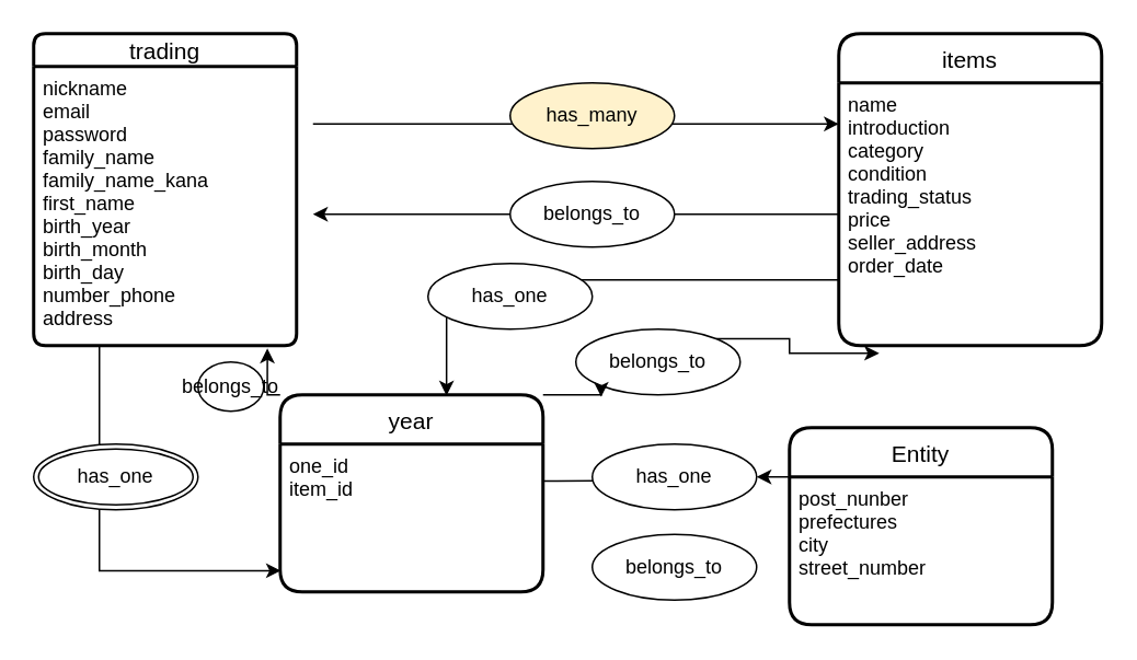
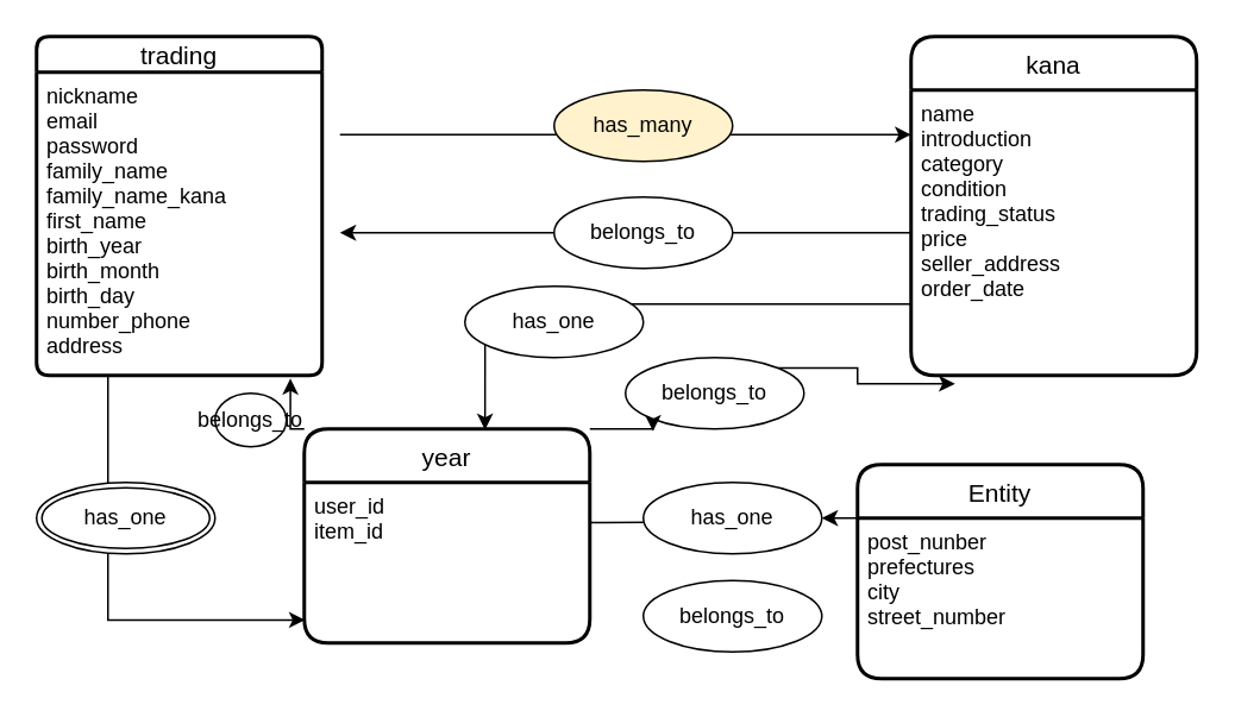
- <mxCell id="6" value="items" style="swimlane;childLayout=stackLayout;horizontal=1;startSize=30;horizontalStack=0;rounded=1;fontSize=14;fontStyle=0;strokeWidth=2;resizeParent=0;resizeLast=1;shadow=0;dashed=0;align=center;" vertex="1" parent="1"><mxGeometry x="510" y="20" width="160" height="190" as="geometry" /></mxCell>
+ <mxCell id="6" value="kana" style="swimlane;childLayout=stackLayout;horizontal=1;startSize=30;horizontalStack=0;rounded=1;fontSize=14;fontStyle=0;strokeWidth=2;resizeParent=0;resizeLast=1;shadow=0;dashed=0;align=center;" vertex="1" parent="1"><mxGeometry x="510" y="20" width="160" height="190" as="geometry" /></mxCell>
- <mxCell id="11" value="one_id&#10;item_id" style="align=left;strokeColor=none;fillColor=none;spacingLeft=4;fontSize=12;verticalAlign=top;resizable=0;rotatable=0;part=1;" vertex="1" parent="10"><mxGeometry y="30" width="160" height="90" as="geometry" /></mxCell>
+ <mxCell id="11" value="user_id&#10;item_id" style="align=left;strokeColor=none;fillColor=none;spacingLeft=4;fontSize=12;verticalAlign=top;resizable=0;rotatable=0;part=1;" vertex="1" parent="10"><mxGeometry y="30" width="160" height="90" as="geometry" /></mxCell>
